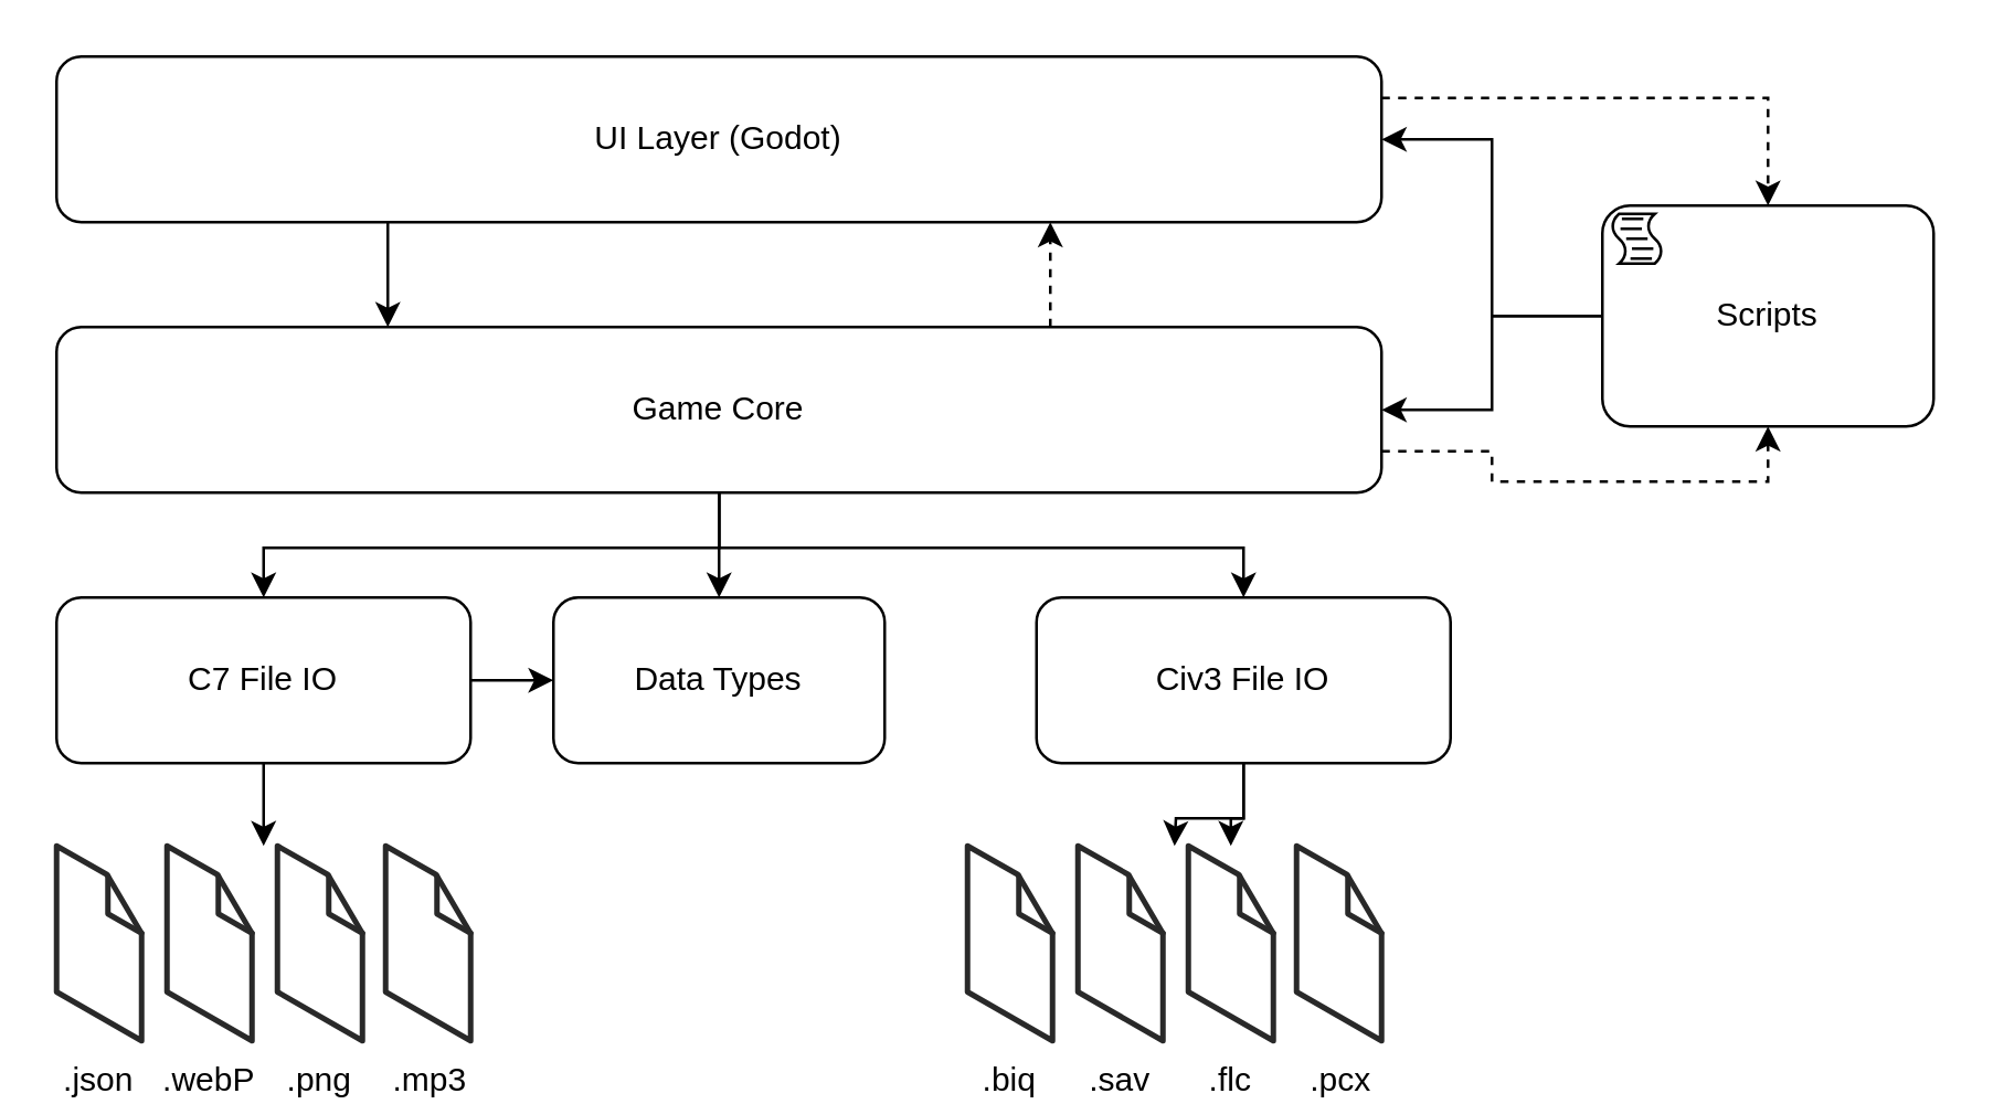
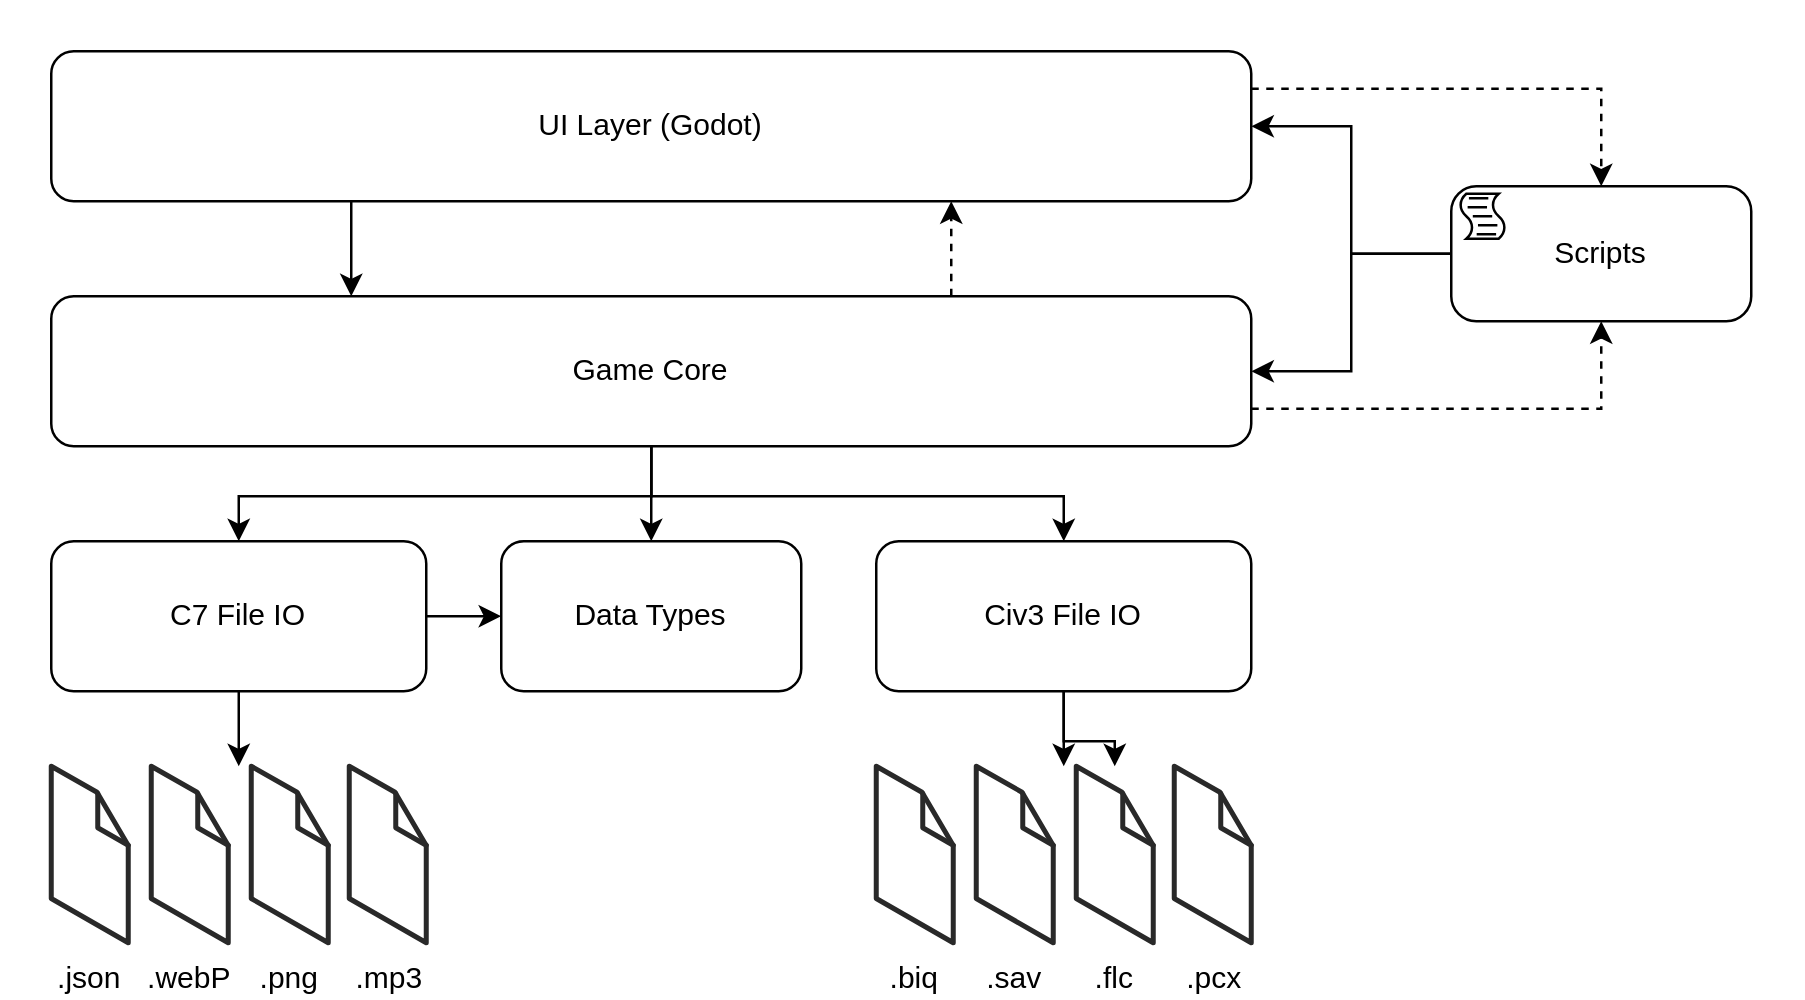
- <mxCell id="27" value="Scripts" style="points=[[0.25,0,0],[0.5,0,0],[0.75,0,0],[1,0.25,0],[1,0.5,0],[1,0.75,0],[0.75,1,0],[0.5,1,0],[0.25,1,0],[0,0.75,0],[0,0.5,0],[0,0.25,0]];shape=mxgraph.bpmn.task;whiteSpace=wrap;rectStyle=rounded;size=10;taskMarker=script;" parent="1" vertex="1"><mxGeometry x="580" y="74" width="120" height="80" as="geometry" /></mxCell>
+ <mxCell id="27" value="Scripts" style="points=[[0.25,0,0],[0.5,0,0],[0.75,0,0],[1,0.25,0],[1,0.5,0],[1,0.75,0],[0.75,1,0],[0.5,1,0],[0.25,1,0],[0,0.75,0],[0,0.5,0],[0,0.25,0]];shape=mxgraph.bpmn.task;whiteSpace=wrap;rectStyle=rounded;size=10;taskMarker=script;" parent="1" vertex="1"><mxGeometry x="580" y="74" width="120" height="54" as="geometry" /></mxCell>
- <mxCell id="13" value="Civ3 File IO" style="rounded=1;whiteSpace=wrap;html=1;" parent="1" vertex="1"><mxGeometry x="375" y="216" width="150" height="60" as="geometry" /></mxCell>
+ <mxCell id="13" value="Civ3 File IO" style="rounded=1;whiteSpace=wrap;html=1;" parent="1" vertex="1"><mxGeometry x="350" y="216" width="150" height="60" as="geometry" /></mxCell>
